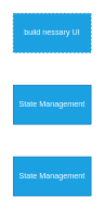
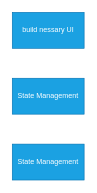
- <mxCell id="2" value="build nessary UI" style="rounded=0;whiteSpace=wrap;html=1;fillColor=#1ba1e2;fontColor=#ffffff;strokeColor=#006EAF;dashed=1;" vertex="1" parent="1"><mxGeometry x="20" y="20" width="120" height="60" as="geometry" /></mxCell>
+ <mxCell id="2" value="build nessary UI" style="rounded=0;whiteSpace=wrap;html=1;fillColor=#1ba1e2;fontColor=#ffffff;strokeColor=#006EAF;" vertex="1" parent="1"><mxGeometry x="20" y="20" width="120" height="60" as="geometry" /></mxCell>
